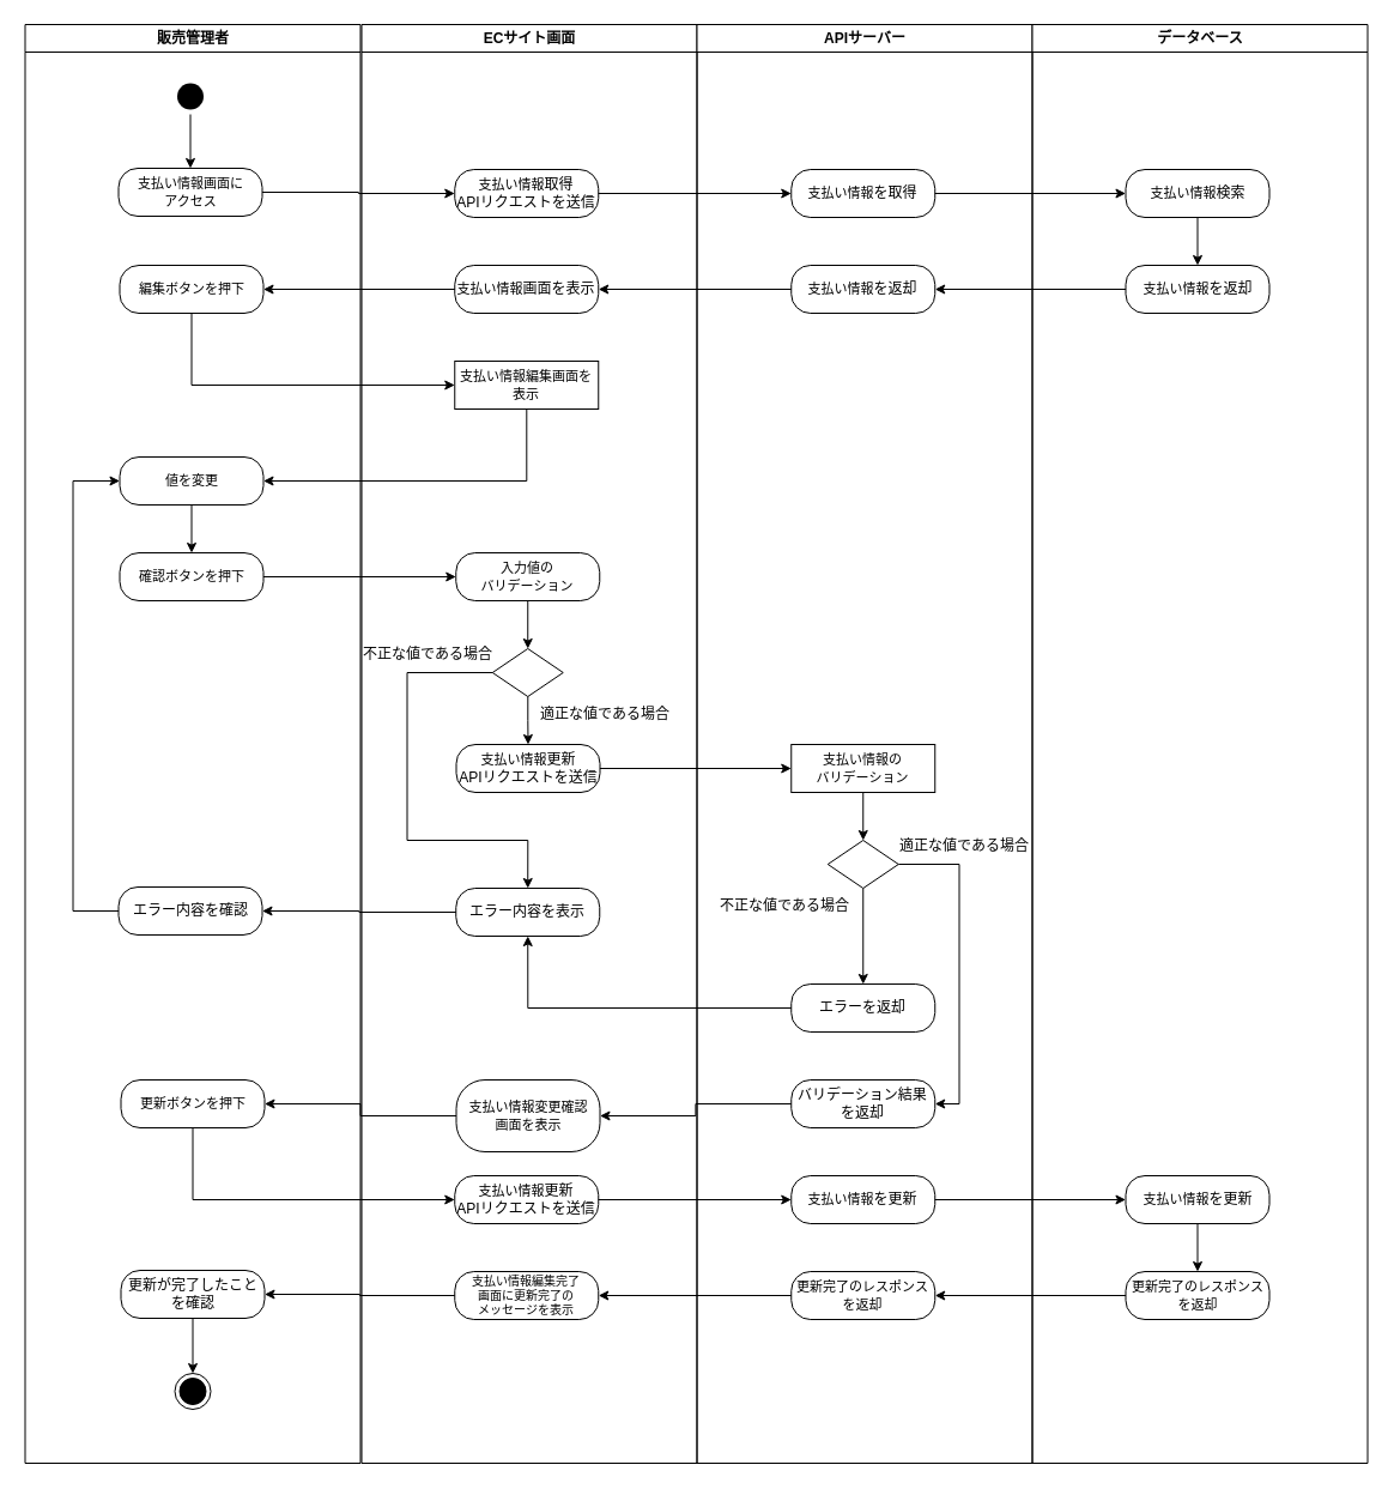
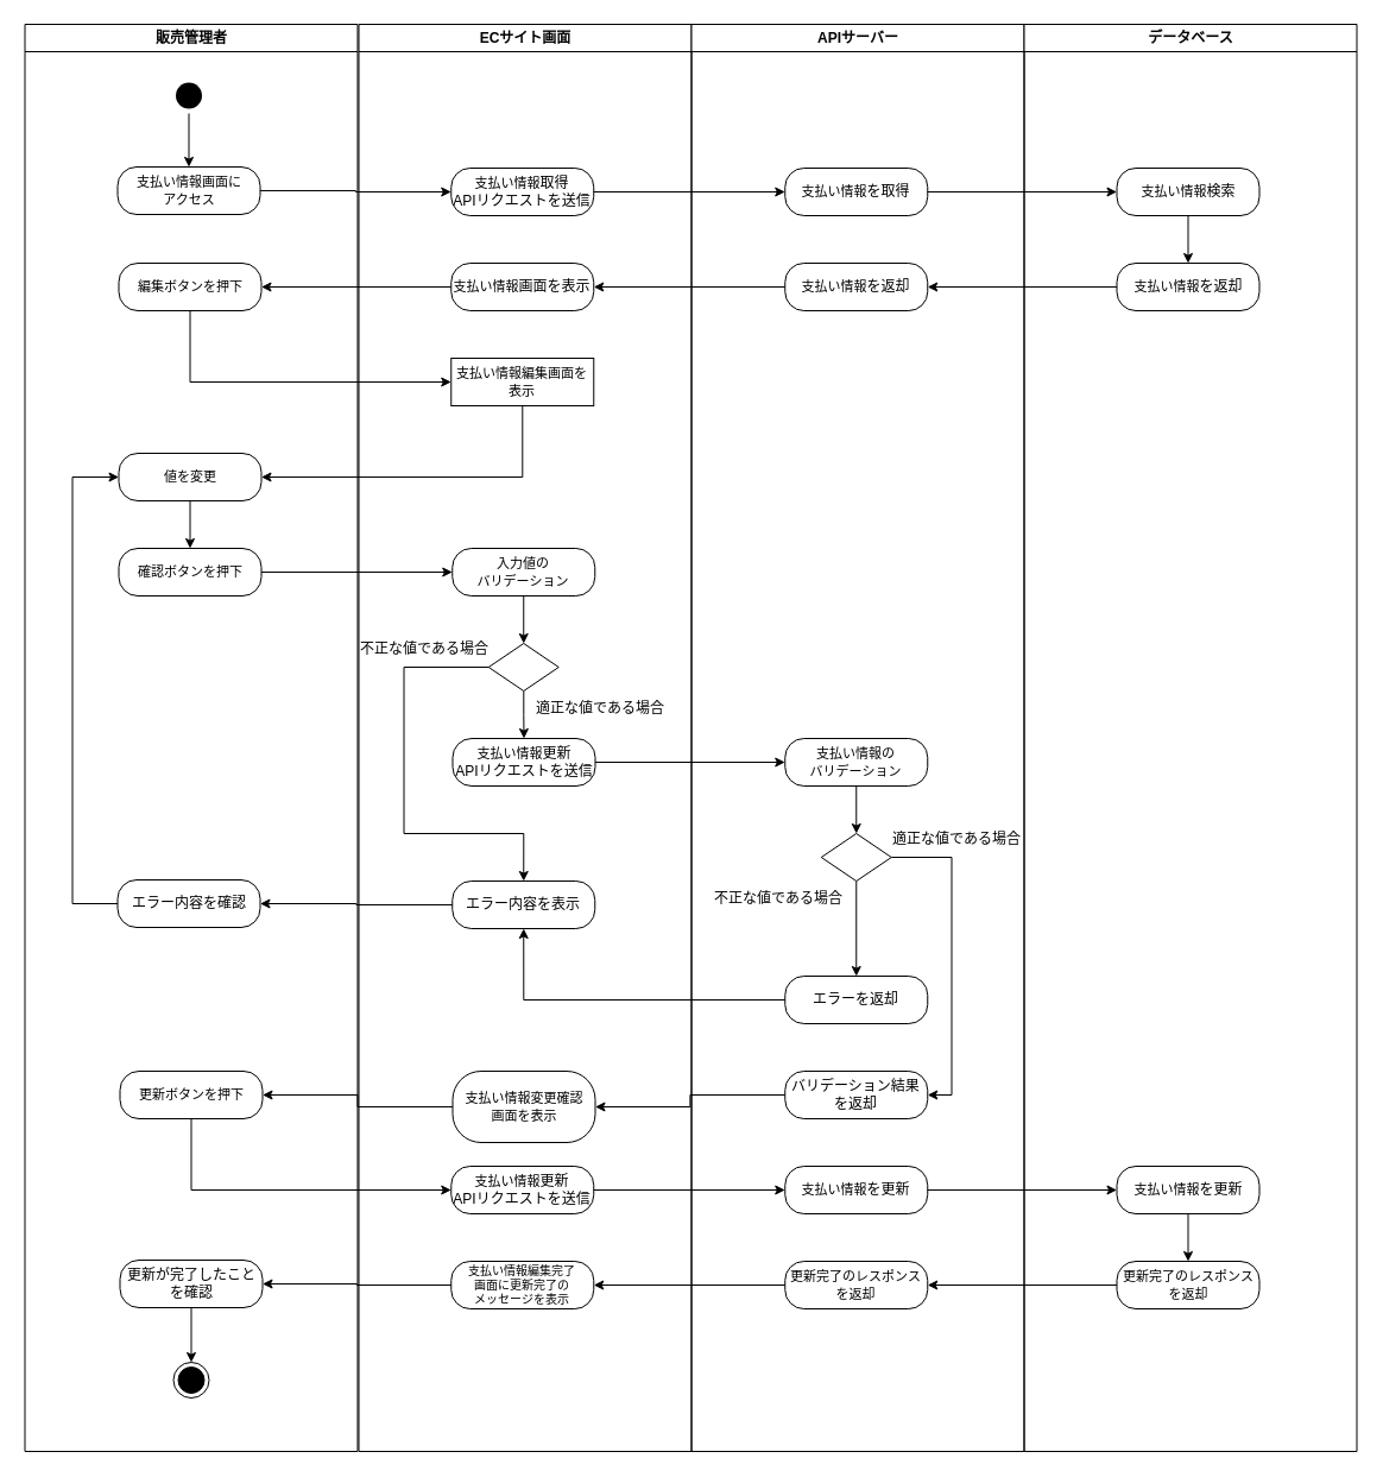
- <mxCell id="34" value="&lt;span style=&quot;font-size: 11px;&quot;&gt;支払い情報&lt;/span&gt;&lt;span style=&quot;font-size: 11px;&quot;&gt;の&lt;/span&gt;&lt;div&gt;&lt;span style=&quot;font-size: 11px;&quot;&gt;バリデーション&lt;/span&gt;&lt;/div&gt;" style="whiteSpace=wrap;html=1;arcSize=40;rounded=0;" vertex="1" parent="32"><mxGeometry x="78.75" y="601" width="120" height="40" as="geometry" /></mxCell>
+ <mxCell id="34" value="&lt;span style=&quot;font-size: 11px;&quot;&gt;支払い情報&lt;/span&gt;&lt;span style=&quot;font-size: 11px;&quot;&gt;の&lt;/span&gt;&lt;div&gt;&lt;span style=&quot;font-size: 11px;&quot;&gt;バリデーション&lt;/span&gt;&lt;/div&gt;" style="rounded=1;whiteSpace=wrap;html=1;arcSize=40;" vertex="1" parent="32"><mxGeometry x="78.75" y="601" width="120" height="40" as="geometry" /></mxCell>
